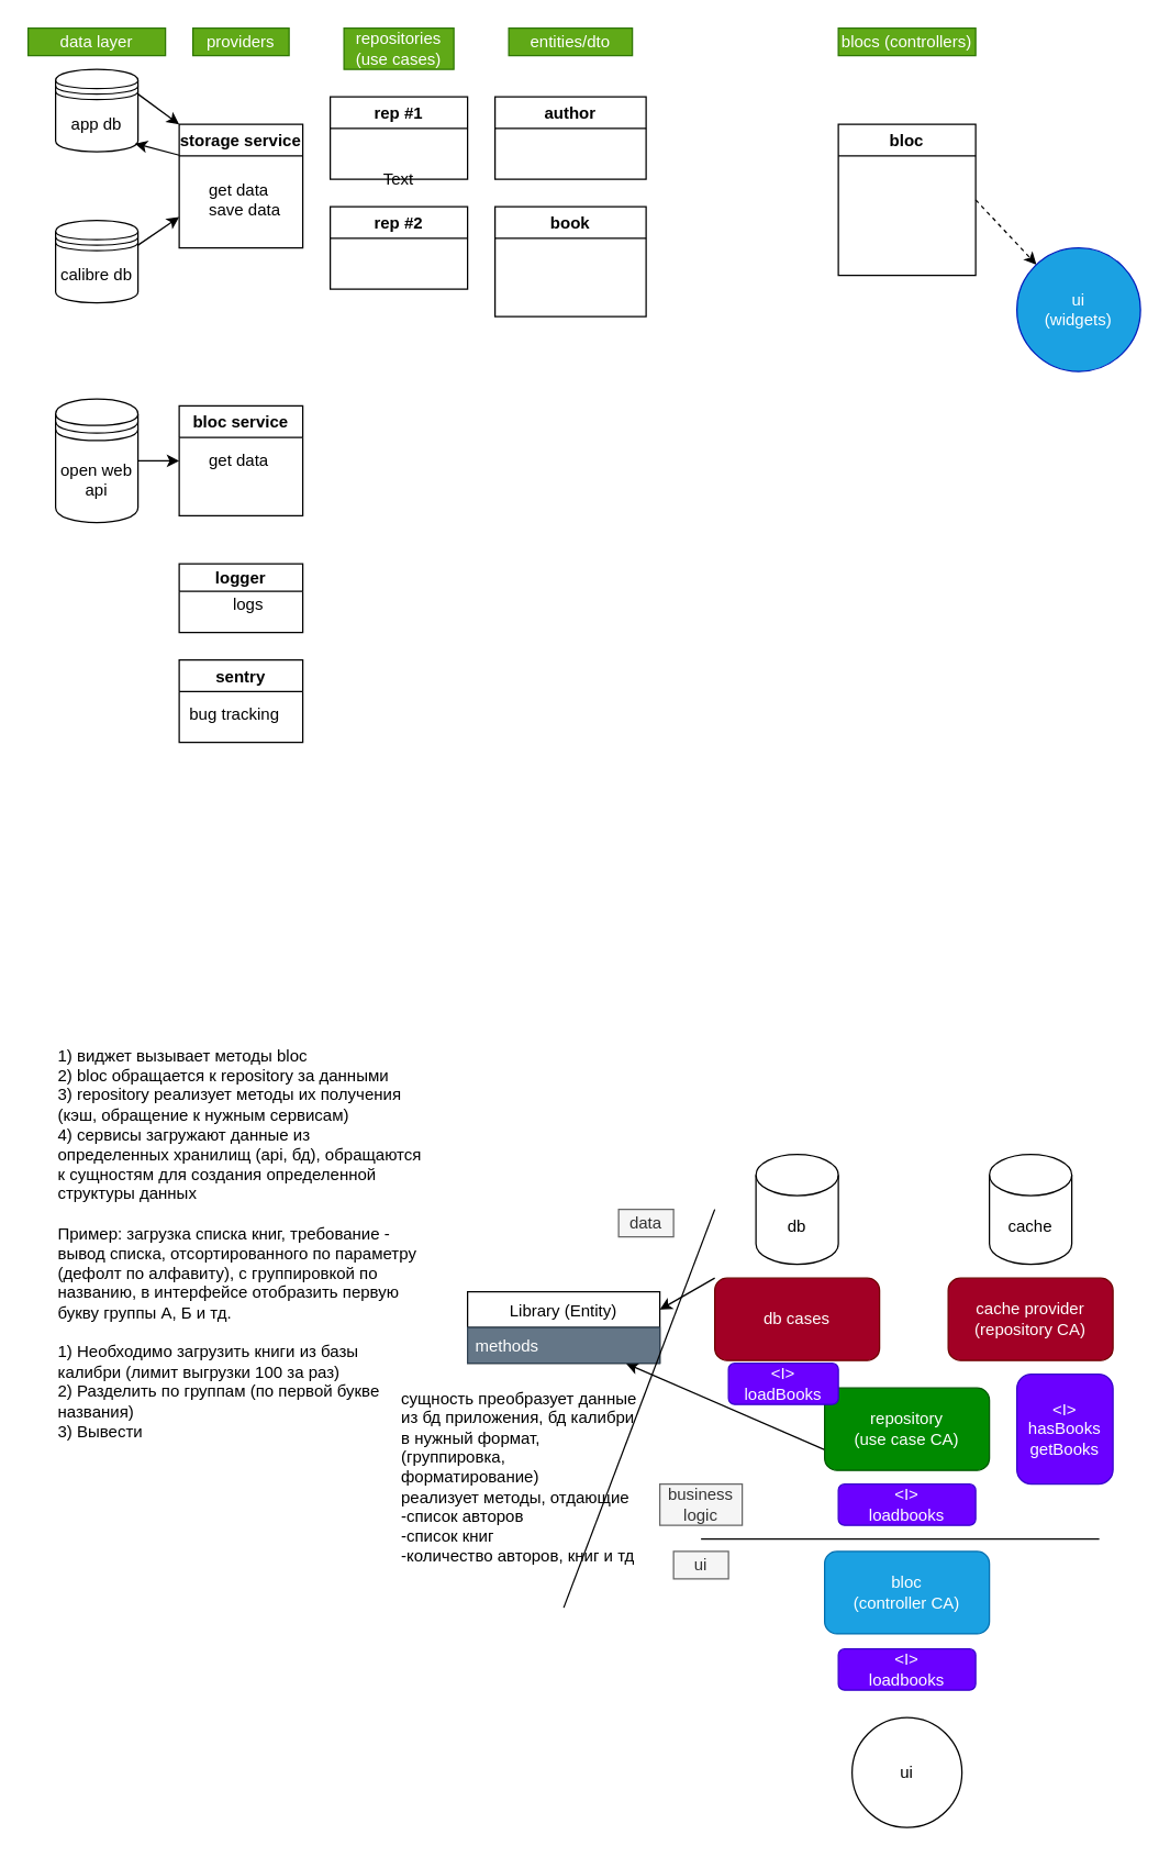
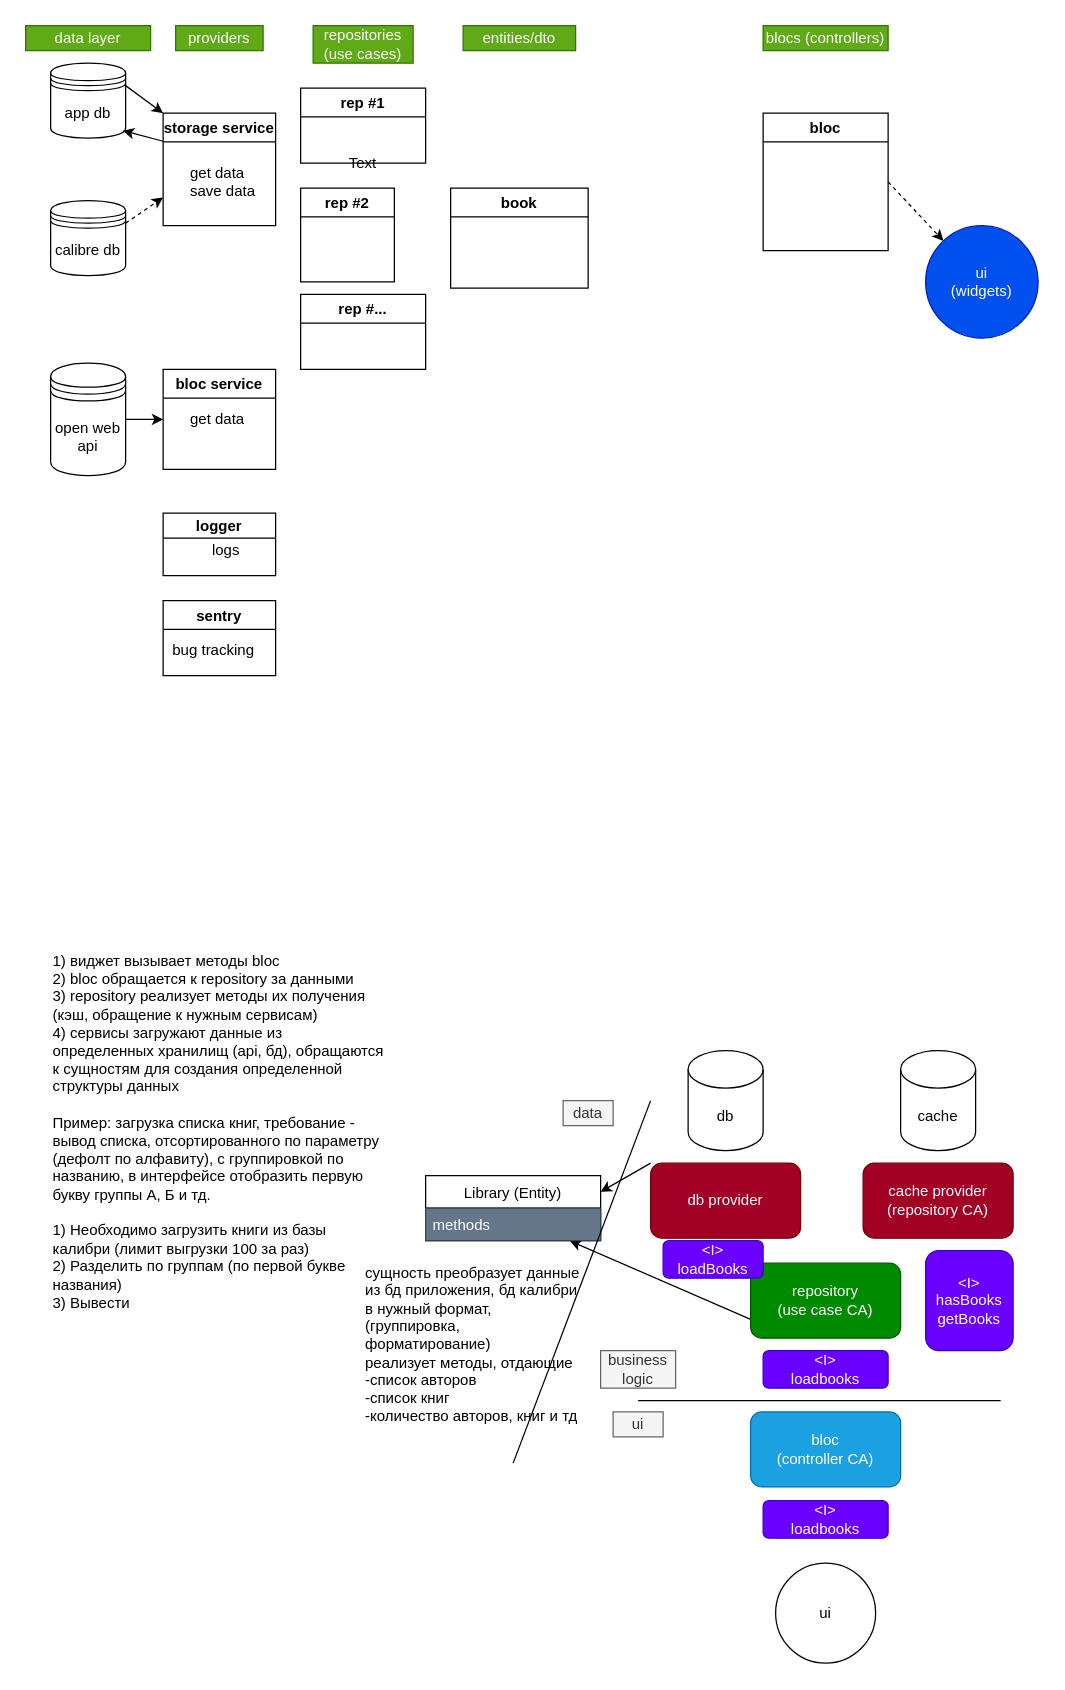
- <mxCell id="26" value="author" style="swimlane;" vertex="1" parent="1"><mxGeometry x="360" y="70" width="110" height="60" as="geometry" /></mxCell>
- <mxCell id="4" style="edgeStyle=none;rounded=0;orthogonalLoop=1;jettySize=auto;html=1;exitX=1;exitY=0.3;exitDx=0;exitDy=0;entryX=0;entryY=0.75;entryDx=0;entryDy=0;" edge="1" parent="1" source="5" target="7"><mxGeometry relative="1" as="geometry" /></mxCell>
+ <mxCell id="4" style="edgeStyle=none;rounded=0;orthogonalLoop=1;jettySize=auto;html=1;exitX=1;exitY=0.3;exitDx=0;exitDy=0;entryX=0;entryY=0.75;entryDx=0;entryDy=0;dashed=1;" edge="1" parent="1" source="5" target="7"><mxGeometry relative="1" as="geometry" /></mxCell>
- <mxCell id="22" value="rep #2" style="swimlane;" vertex="1" parent="1"><mxGeometry x="240" y="150" width="100" height="60" as="geometry" /></mxCell>
+ <mxCell id="22" value="rep #2" style="swimlane;" vertex="1" parent="1"><mxGeometry x="240" y="150" width="75" height="75" as="geometry" /></mxCell>
- <mxCell id="20" value="ui&lt;br&gt;(widgets)" style="ellipse;whiteSpace=wrap;html=1;aspect=fixed;fillColor=#1ba1e2;strokeColor=#001DBC;fontColor=#ffffff;" vertex="1" parent="1"><mxGeometry x="740" y="180" width="90" height="90" as="geometry" /></mxCell>
+ <mxCell id="20" value="ui&lt;br&gt;(widgets)" style="ellipse;whiteSpace=wrap;html=1;aspect=fixed;fillColor=#0050ef;strokeColor=#001DBC;fontColor=#ffffff;" vertex="1" parent="1"><mxGeometry x="740" y="180" width="90" height="90" as="geometry" /></mxCell>
+ <mxCell id="23" value="rep #..." style="swimlane;" vertex="1" parent="1"><mxGeometry x="240" y="235" width="100" height="60" as="geometry" /></mxCell>
- <mxCell id="40" value="db cases" style="rounded=1;whiteSpace=wrap;html=1;fillColor=#a20025;strokeColor=#6F0000;fontColor=#ffffff;" vertex="1" parent="1"><mxGeometry x="520" y="930" width="120" height="60" as="geometry" /></mxCell>
+ <mxCell id="40" value="db provider" style="rounded=1;whiteSpace=wrap;html=1;fillColor=#a20025;strokeColor=#6F0000;fontColor=#ffffff;" vertex="1" parent="1"><mxGeometry x="520" y="930" width="120" height="60" as="geometry" /></mxCell>
